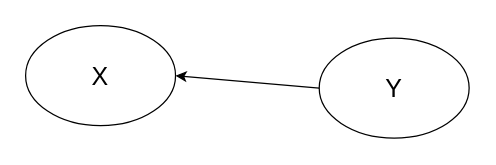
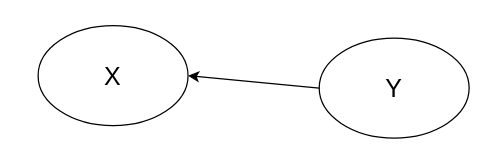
- <mxCell id="2" value="&lt;font style=&quot;font-size: 20px&quot;&gt;X&lt;/font&gt;" style="ellipse;whiteSpace=wrap;html=1;" parent="1" vertex="1"><mxGeometry x="20" y="20" width="120" height="80" as="geometry" /></mxCell>
+ <mxCell id="2" value="&lt;font style=&quot;font-size: 20px&quot;&gt;X&lt;/font&gt;" style="ellipse;whiteSpace=wrap;html=1;" parent="1" vertex="1"><mxGeometry x="30" y="20" width="120" height="80" as="geometry" /></mxCell>
